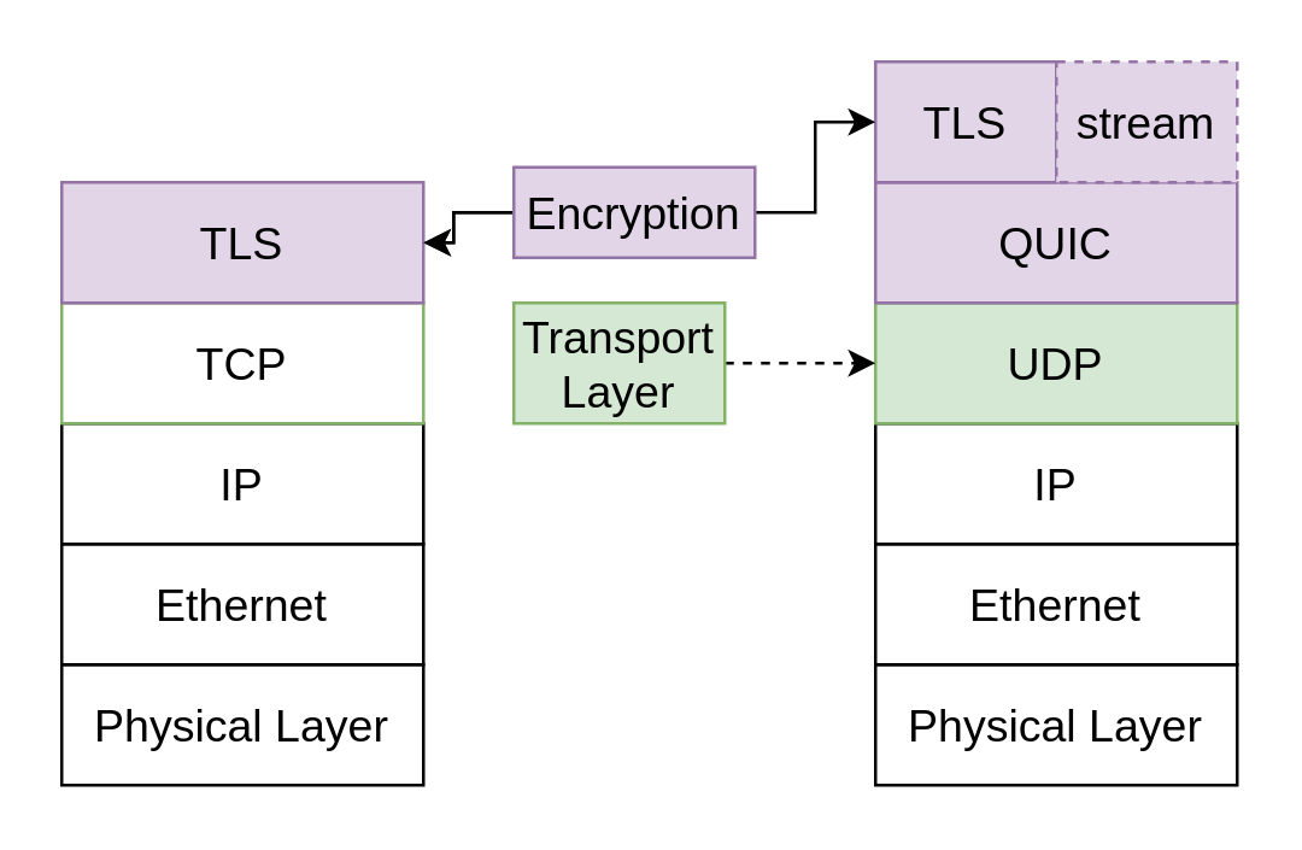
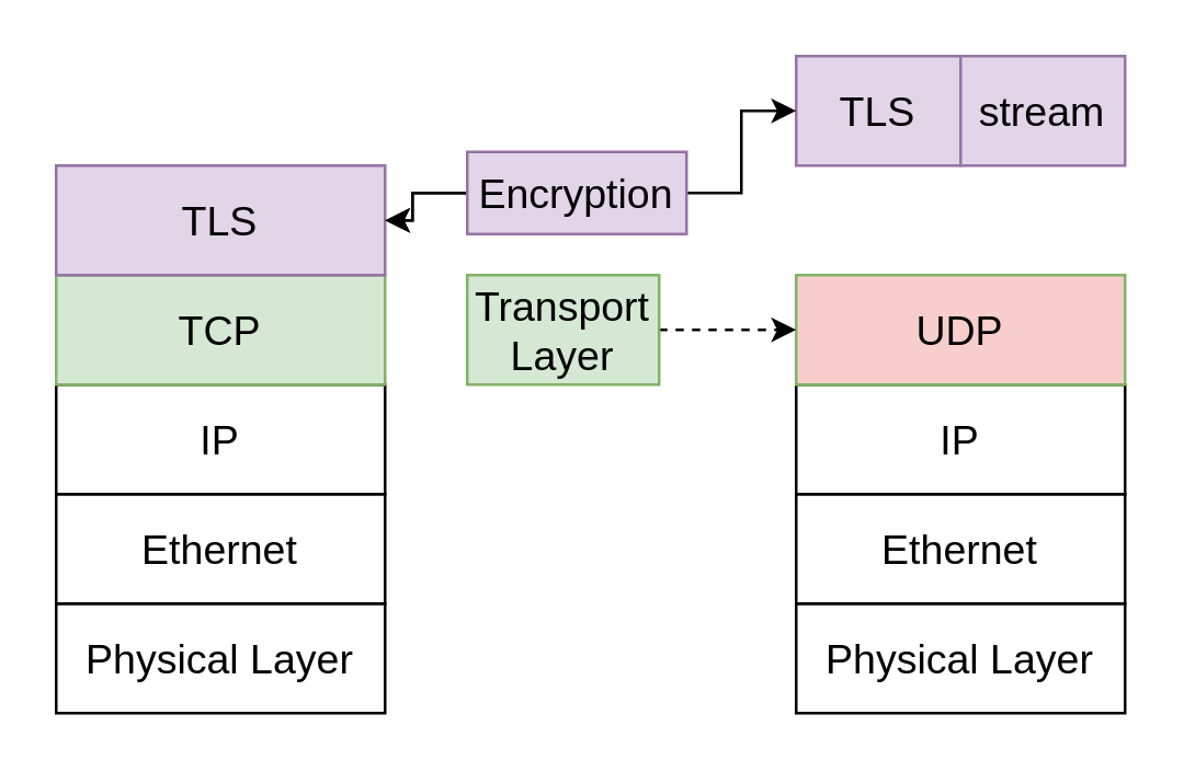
- <mxCell id="13" value="stream" style="rounded=0;whiteSpace=wrap;html=1;fontSize=15;fillColor=#e1d5e7;strokeColor=#9673a6;dashed=1;" parent="1" vertex="1"><mxGeometry x="350" y="20" width="60" height="40" as="geometry" /></mxCell>
+ <mxCell id="13" value="stream" style="rounded=0;whiteSpace=wrap;html=1;fontSize=15;fillColor=#e1d5e7;strokeColor=#9673a6;" parent="1" vertex="1"><mxGeometry x="350" y="20" width="60" height="40" as="geometry" /></mxCell>
- <mxCell id="11" value="QUIC" style="rounded=0;whiteSpace=wrap;html=1;fontSize=15;fillColor=#e1d5e7;strokeColor=#9673a6;" parent="1" vertex="1"><mxGeometry x="290" y="60" width="120" height="40" as="geometry" /></mxCell>
- <mxCell id="5" value="TCP" style="rounded=0;whiteSpace=wrap;html=1;fontSize=15;fillColor=#ffffff;strokeColor=#82b366;" parent="1" vertex="1"><mxGeometry x="20" y="100" width="120" height="40" as="geometry" /></mxCell>
+ <mxCell id="5" value="TCP" style="rounded=0;whiteSpace=wrap;html=1;fontSize=15;fillColor=#d5e8d4;strokeColor=#82b366;" parent="1" vertex="1"><mxGeometry x="20" y="100" width="120" height="40" as="geometry" /></mxCell>
- <mxCell id="10" value="UDP" style="rounded=0;whiteSpace=wrap;html=1;fontSize=15;fillColor=#d5e8d4;strokeColor=#82b366;" parent="1" vertex="1"><mxGeometry x="290" y="100" width="120" height="40" as="geometry" /></mxCell>
+ <mxCell id="10" value="UDP" style="rounded=0;whiteSpace=wrap;html=1;fontSize=15;fillColor=#f8cecc;strokeColor=#82b366;" parent="1" vertex="1"><mxGeometry x="290" y="100" width="120" height="40" as="geometry" /></mxCell>
